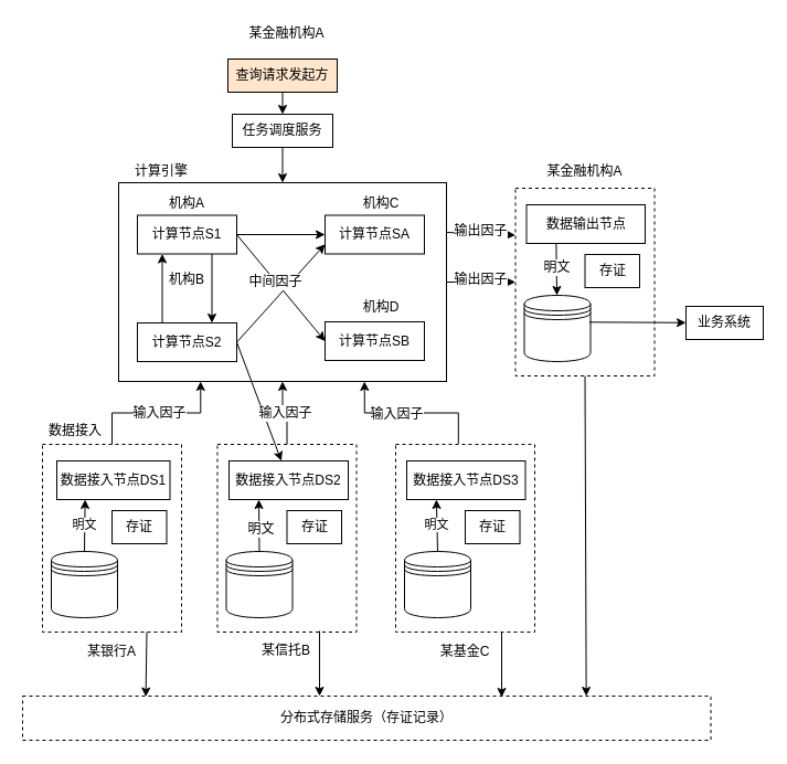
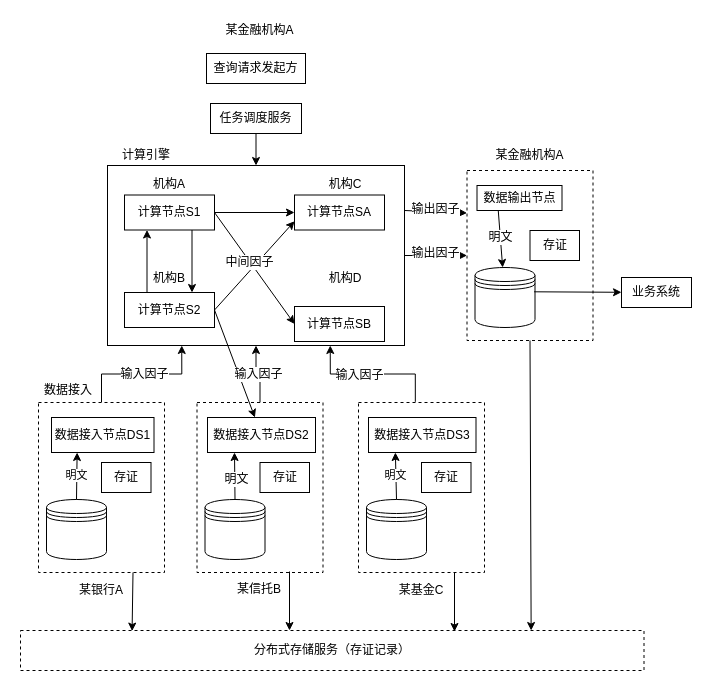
- <mxCell id="4" value="查询请求发起方" style="rounded=0;whiteSpace=wrap;html=1;fillColor=#ffe6cc;" parent="1" vertex="1"><mxGeometry x="206" y="53" width="99" height="30" as="geometry" /></mxCell>
+ <mxCell id="4" value="查询请求发起方" style="rounded=0;whiteSpace=wrap;html=1;" parent="1" vertex="1"><mxGeometry x="206" y="53" width="99" height="30" as="geometry" /></mxCell>
- <mxCell id="12" value="" style="endArrow=classic;html=1;entryX=0.5;entryY=0;entryDx=0;entryDy=0;exitX=0.5;exitY=1;exitDx=0;exitDy=0;" parent="1" source="4" target="8" edge="1"><mxGeometry width="50" height="50" relative="1" as="geometry"><mxPoint x="154" y="196" as="sourcePoint" /><mxPoint x="204" y="146" as="targetPoint" /></mxGeometry></mxCell>
- <mxCell id="51" value="数据输出节点" style="rounded=0;whiteSpace=wrap;html=1;" parent="1" vertex="1"><mxGeometry x="476.5" y="185" width="107.5" height="35" as="geometry" /></mxCell>
+ <mxCell id="51" value="数据输出节点" style="rounded=0;whiteSpace=wrap;html=1;" parent="1" vertex="1"><mxGeometry x="476.5" y="185" width="85" height="25" as="geometry" /></mxCell>
- <mxCell id="30" value="机构B" style="text;html=1;strokeColor=none;fillColor=none;align=center;verticalAlign=middle;whiteSpace=wrap;rounded=0;" parent="1" vertex="1"><mxGeometry x="139" y="243" width="60" height="20" as="geometry" /></mxCell>
+ <mxCell id="30" value="机构B" style="text;html=1;strokeColor=none;fillColor=none;align=center;verticalAlign=middle;whiteSpace=wrap;rounded=0;" parent="1" vertex="1"><mxGeometry x="139" y="268" width="60" height="20" as="geometry" /></mxCell>
- <mxCell id="19" value="计算节点SB" style="rounded=0;whiteSpace=wrap;html=1;fillColor=none;" parent="1" vertex="1"><mxGeometry x="294" y="291" width="90" height="35" as="geometry" /></mxCell>
+ <mxCell id="19" value="计算节点SB" style="rounded=0;whiteSpace=wrap;html=1;fillColor=none;" parent="1" vertex="1"><mxGeometry x="294" y="306" width="90" height="35" as="geometry" /></mxCell>
